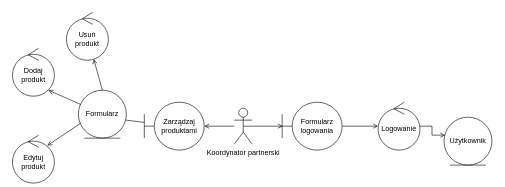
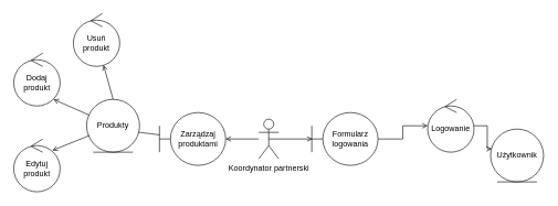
- <mxCell id="11" value="Formularz" style="ellipse;shape=umlEntity;whiteSpace=wrap;html=1;" parent="1" vertex="1"><mxGeometry x="130" y="150" width="80" height="80" as="geometry" /></mxCell>
+ <mxCell id="11" value="Produkty" style="ellipse;shape=umlEntity;whiteSpace=wrap;html=1;" parent="1" vertex="1"><mxGeometry x="130" y="150" width="80" height="80" as="geometry" /></mxCell>
- <mxCell id="5" value="Logowanie" style="ellipse;shape=umlControl;whiteSpace=wrap;html=1;" parent="1" vertex="1"><mxGeometry x="630" y="170" width="70" height="80" as="geometry" /></mxCell>
+ <mxCell id="5" value="Logowanie" style="ellipse;shape=umlControl;whiteSpace=wrap;html=1;" parent="1" vertex="1"><mxGeometry x="645" y="150" width="70" height="80" as="geometry" /></mxCell>
- <mxCell id="14" value="Edytuj produkt" style="ellipse;shape=umlControl;whiteSpace=wrap;html=1;" parent="1" vertex="1"><mxGeometry x="20" y="225" width="70" height="80" as="geometry" /></mxCell>
+ <mxCell id="14" value="Edytuj produkt" style="ellipse;shape=umlControl;whiteSpace=wrap;html=1;" parent="1" vertex="1"><mxGeometry x="20" y="210" width="70" height="80" as="geometry" /></mxCell>
